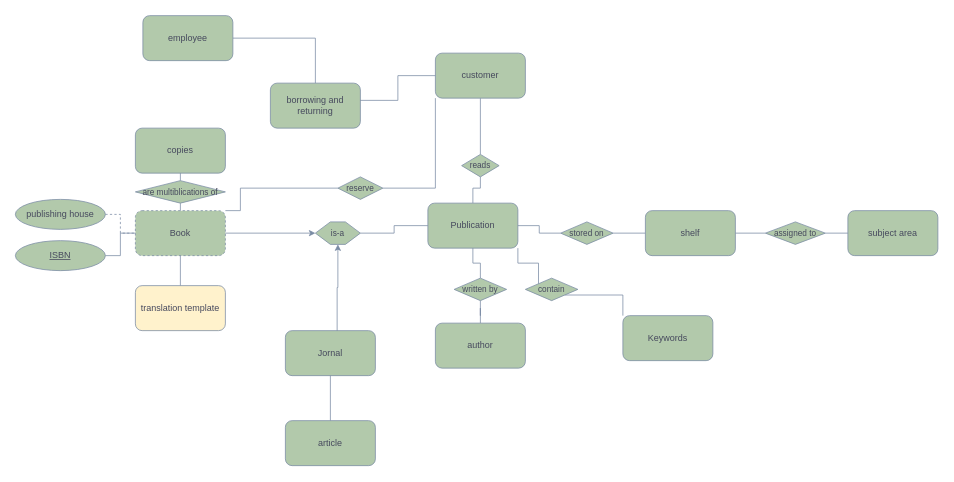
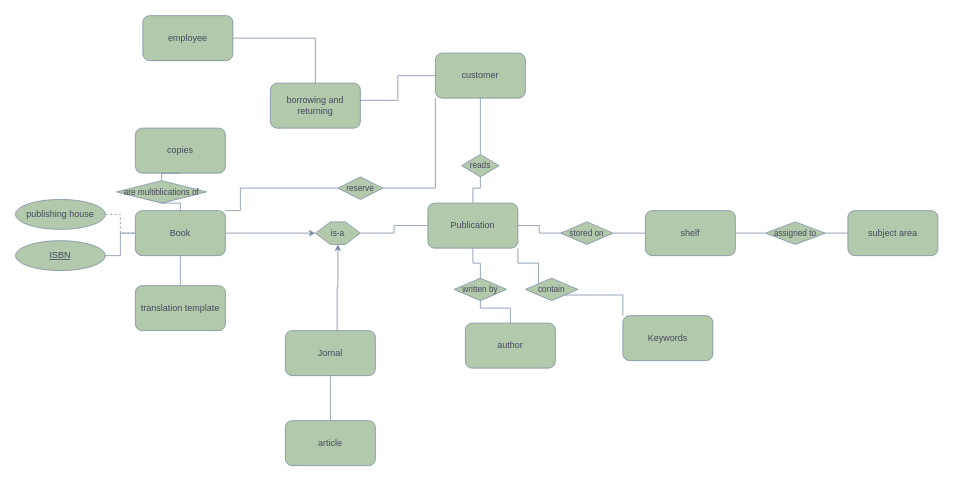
- <mxCell id="41" value="are multiblications of" style="rhombus;whiteSpace=wrap;html=1;strokeColor=#788AA3;fontFamily=Helvetica;fontSize=11;fontColor=#46495D;labelBackgroundColor=none;fillColor=#B2C9AB;" vertex="1" parent="1"><mxGeometry x="180" y="240" width="120" height="30" as="geometry" /></mxCell>
+ <mxCell id="41" value="are multiblications of" style="rhombus;whiteSpace=wrap;html=1;strokeColor=#788AA3;fontFamily=Helvetica;fontSize=11;fontColor=#46495D;labelBackgroundColor=none;fillColor=#B2C9AB;" vertex="1" parent="1"><mxGeometry x="155" y="240" width="120" height="30" as="geometry" /></mxCell>
- <mxCell id="4" value="Book" style="rounded=1;whiteSpace=wrap;html=1;labelBackgroundColor=none;fillColor=#B2C9AB;strokeColor=#788AA3;fontColor=#46495D;dashed=1;" vertex="1" parent="1"><mxGeometry x="180" y="280" width="120" height="60" as="geometry" /></mxCell>
+ <mxCell id="4" value="Book" style="rounded=1;whiteSpace=wrap;html=1;labelBackgroundColor=none;fillColor=#B2C9AB;strokeColor=#788AA3;fontColor=#46495D;" vertex="1" parent="1"><mxGeometry x="180" y="280" width="120" height="60" as="geometry" /></mxCell>
- <mxCell id="31" value="translation template" style="rounded=1;whiteSpace=wrap;html=1;labelBackgroundColor=none;fillColor=#fff2cc;strokeColor=#788AA3;fontColor=#46495D;" vertex="1" parent="1"><mxGeometry x="180" y="380" width="120" height="60" as="geometry" /></mxCell>
+ <mxCell id="31" value="translation template" style="rounded=1;whiteSpace=wrap;html=1;labelBackgroundColor=none;fillColor=#B2C9AB;strokeColor=#788AA3;fontColor=#46495D;" vertex="1" parent="1"><mxGeometry x="180" y="380" width="120" height="60" as="geometry" /></mxCell>
- <mxCell id="13" value="author" style="rounded=1;whiteSpace=wrap;html=1;labelBackgroundColor=none;fillColor=#B2C9AB;strokeColor=#788AA3;fontColor=#46495D;" vertex="1" parent="1"><mxGeometry x="580" y="430" width="120" height="60" as="geometry" /></mxCell>
+ <mxCell id="13" value="author" style="rounded=1;whiteSpace=wrap;html=1;labelBackgroundColor=none;fillColor=#B2C9AB;strokeColor=#788AA3;fontColor=#46495D;" vertex="1" parent="1"><mxGeometry x="620" y="430" width="120" height="60" as="geometry" /></mxCell>
